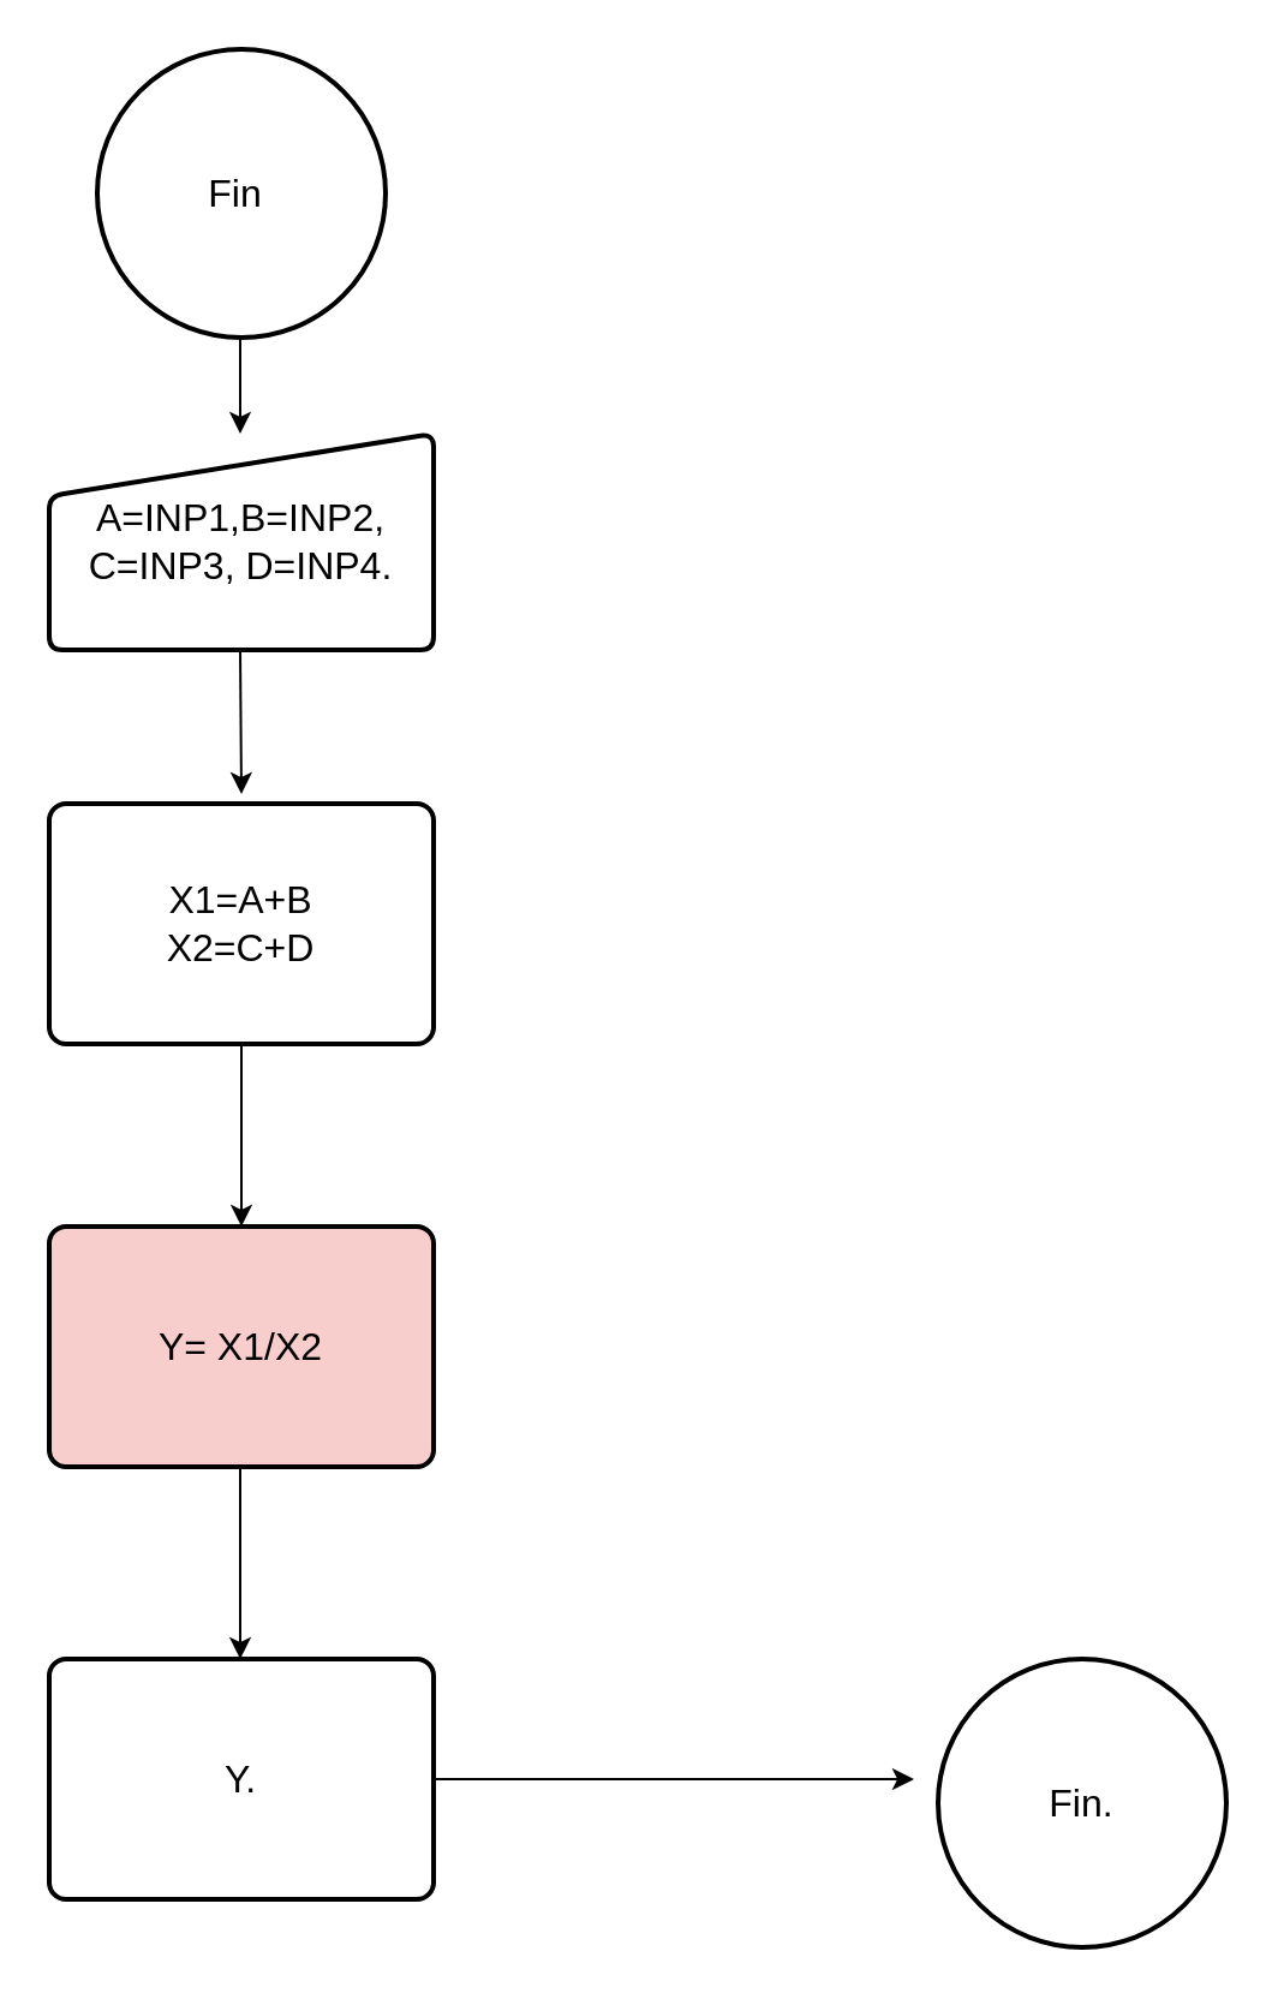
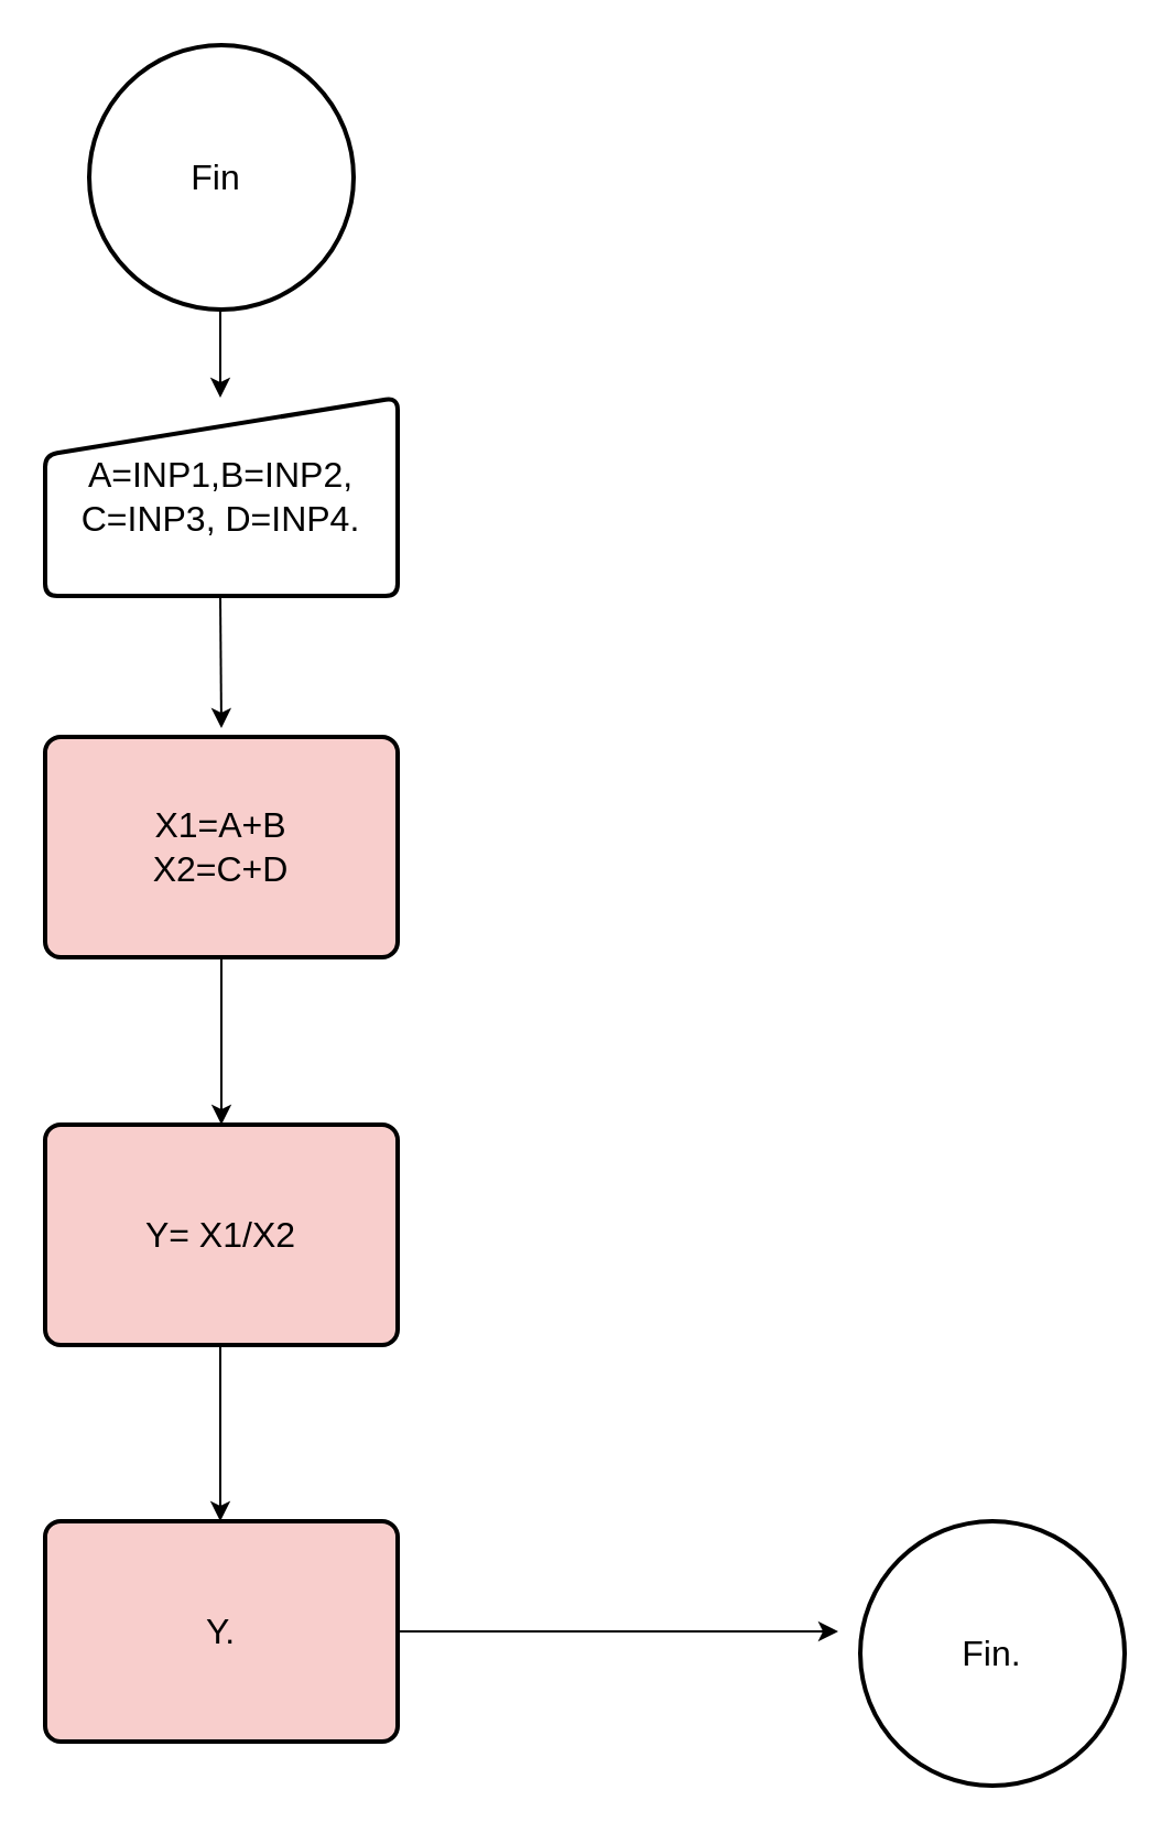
- <mxCell id="4" value="&lt;font style=&quot;font-size: 16px;&quot;&gt;X1=A+B&lt;/font&gt;&lt;div&gt;&lt;span style=&quot;font-size: 16px;&quot;&gt;X2=C+D&lt;/span&gt;&lt;/div&gt;" style="rounded=1;whiteSpace=wrap;html=1;absoluteArcSize=1;arcSize=14;strokeWidth=2;" parent="1" vertex="1"><mxGeometry x="20" y="334" width="160" height="100" as="geometry" /></mxCell>
+ <mxCell id="4" value="&lt;font style=&quot;font-size: 16px;&quot;&gt;X1=A+B&lt;/font&gt;&lt;div&gt;&lt;span style=&quot;font-size: 16px;&quot;&gt;X2=C+D&lt;/span&gt;&lt;/div&gt;" style="rounded=1;whiteSpace=wrap;html=1;absoluteArcSize=1;arcSize=14;strokeWidth=2;fillColor=#f8cecc;" parent="1" vertex="1"><mxGeometry x="20" y="334" width="160" height="100" as="geometry" /></mxCell>
- <mxCell id="11" value="&lt;font style=&quot;font-size: 16px;&quot;&gt;Y.&lt;/font&gt;" style="rounded=1;whiteSpace=wrap;html=1;absoluteArcSize=1;arcSize=14;strokeWidth=2;" vertex="1" parent="1"><mxGeometry x="20" y="690" width="160" height="100" as="geometry" /></mxCell>
+ <mxCell id="11" value="&lt;font style=&quot;font-size: 16px;&quot;&gt;Y.&lt;/font&gt;" style="rounded=1;whiteSpace=wrap;html=1;absoluteArcSize=1;arcSize=14;strokeWidth=2;fillColor=#f8cecc;" vertex="1" parent="1"><mxGeometry x="20" y="690" width="160" height="100" as="geometry" /></mxCell>
